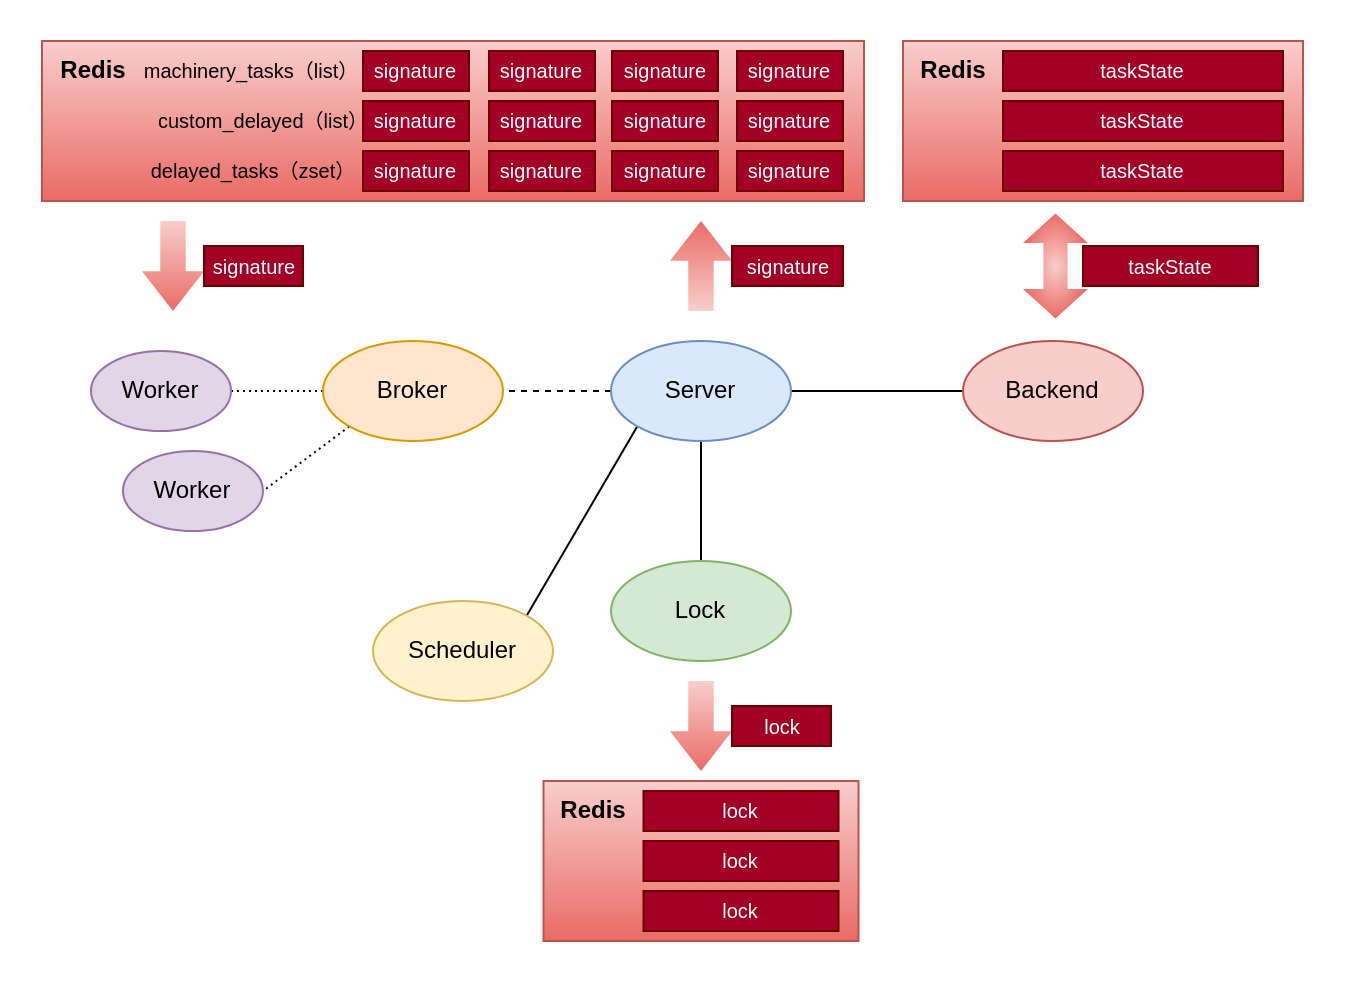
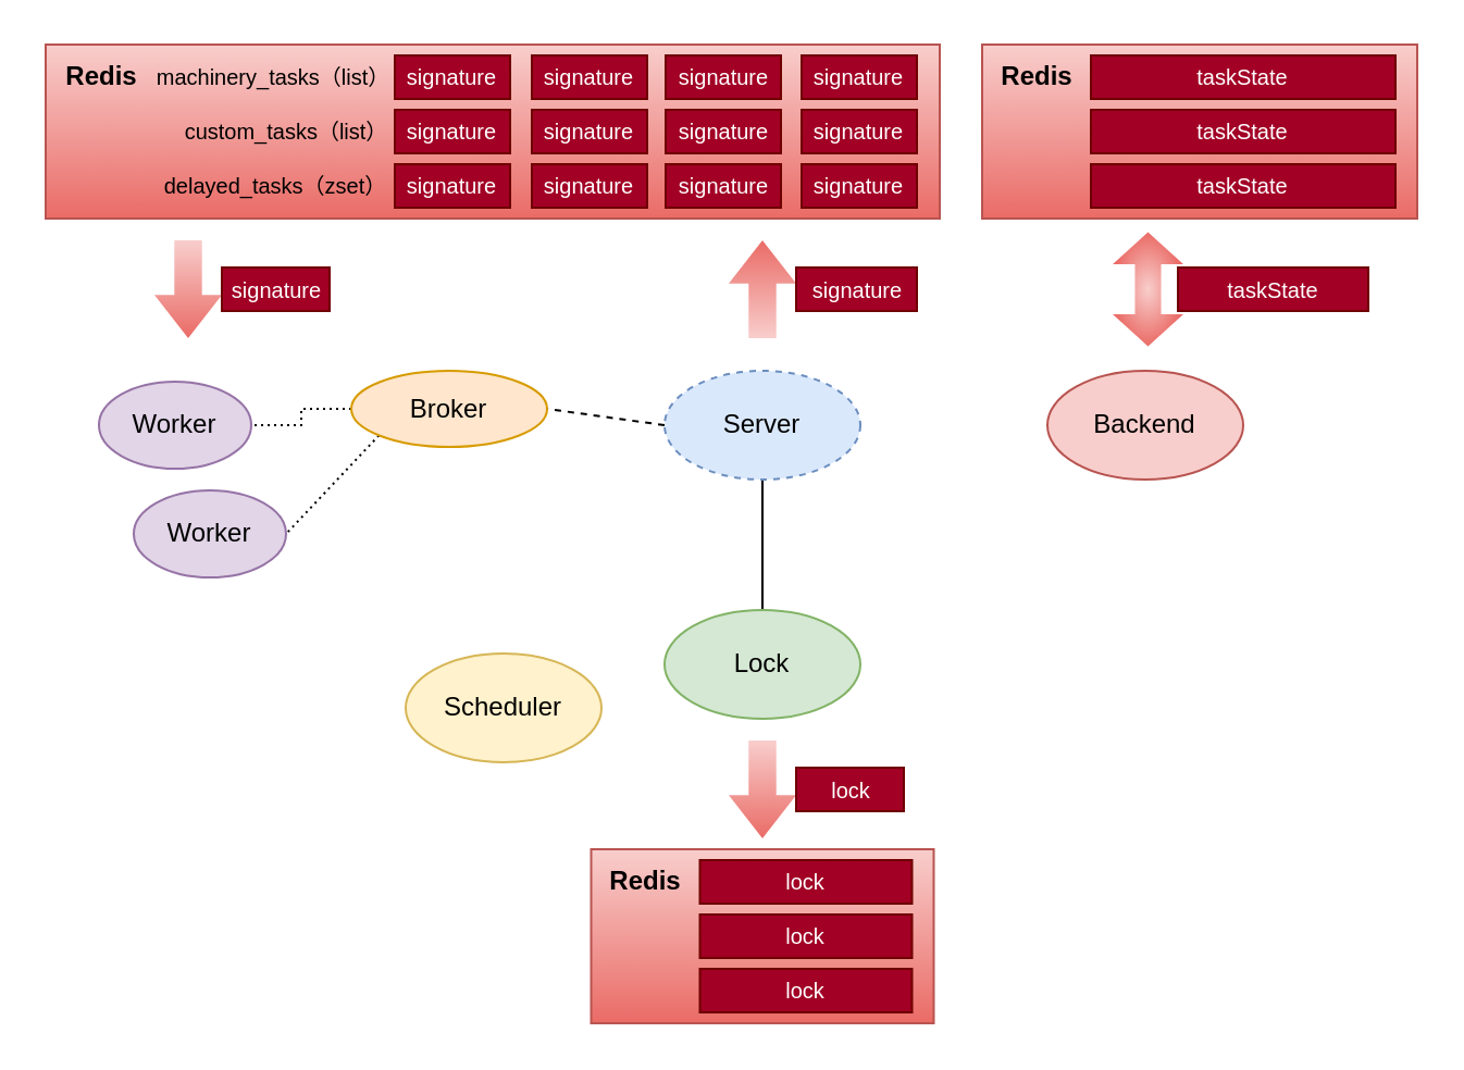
- <mxCell id="23" value="custom_delayed（list）" style="text;html=1;align=center;verticalAlign=middle;resizable=0;points=[];autosize=1;strokeColor=none;fillColor=none;fontSize=10;" vertex="1" parent="1"><mxGeometry x="70.5" y="45" width="120" height="30" as="geometry" /></mxCell>
+ <mxCell id="23" value="custom_tasks（list）" style="text;html=1;align=center;verticalAlign=middle;resizable=0;points=[];autosize=1;strokeColor=none;fillColor=none;fontSize=10;" vertex="1" parent="1"><mxGeometry x="70.5" y="45" width="120" height="30" as="geometry" /></mxCell>
- <mxCell id="9" value="Broker" style="ellipse;whiteSpace=wrap;html=1;fillColor=#ffe6cc;strokeColor=#d79b00;" vertex="1" parent="1"><mxGeometry x="161" y="170" width="90" height="50" as="geometry" /></mxCell>
+ <mxCell id="9" value="Broker" style="ellipse;whiteSpace=wrap;html=1;fillColor=#ffe6cc;strokeColor=#d79b00;" vertex="1" parent="1"><mxGeometry x="161" y="170" width="90" height="35" as="geometry" /></mxCell>
- <mxCell id="6" value="Server" style="ellipse;whiteSpace=wrap;html=1;fillColor=#dae8fc;strokeColor=#6c8ebf;" vertex="1" parent="1"><mxGeometry x="305" y="170" width="90" height="50" as="geometry" /></mxCell>
+ <mxCell id="6" value="Server" style="ellipse;whiteSpace=wrap;html=1;fillColor=#dae8fc;strokeColor=#6c8ebf;dashed=1;" vertex="1" parent="1"><mxGeometry x="305" y="170" width="90" height="50" as="geometry" /></mxCell>
- <mxCell id="3" style="rounded=0;orthogonalLoop=1;jettySize=auto;html=1;entryX=0;entryY=0.5;entryDx=0;entryDy=0;endArrow=none;startFill=0;exitX=1;exitY=0.5;exitDx=0;exitDy=0;" edge="1" parent="1" source="6" target="10"><mxGeometry relative="1" as="geometry" /></mxCell>
- <mxCell id="4" style="rounded=0;orthogonalLoop=1;jettySize=auto;html=1;entryX=1;entryY=0;entryDx=0;entryDy=0;endArrow=none;startFill=0;exitX=0;exitY=1;exitDx=0;exitDy=0;" edge="1" parent="1" source="6" target="12"><mxGeometry relative="1" as="geometry" /></mxCell>
